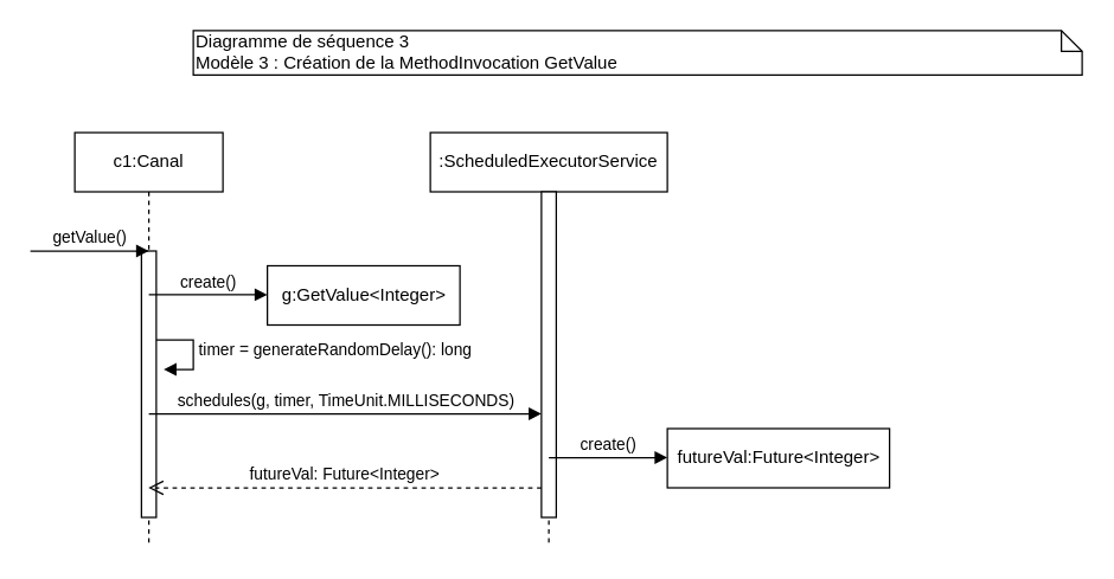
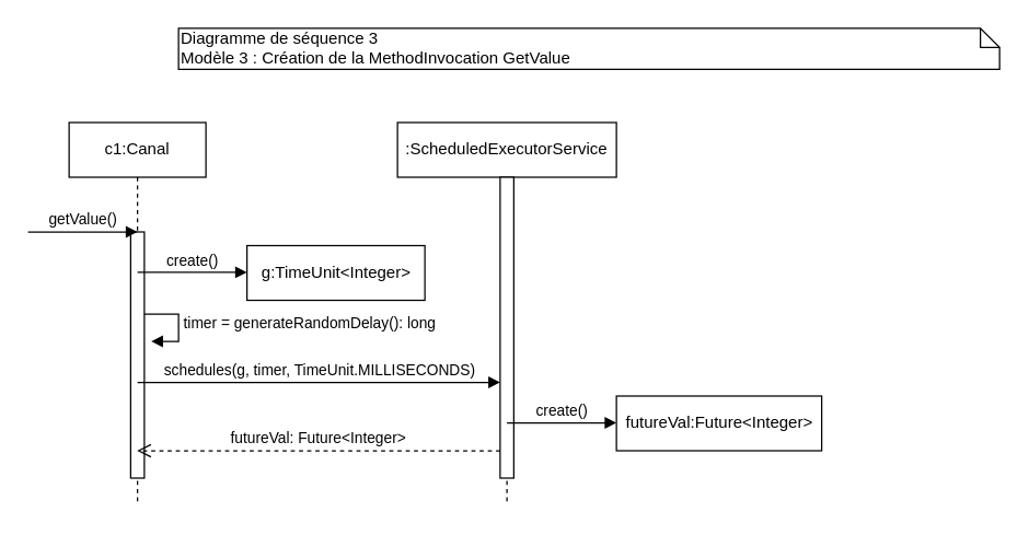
- <mxCell id="6" value="g:GetValue&amp;lt;Integer&amp;gt;" style="html=1;" vertex="1" parent="1"><mxGeometry x="180" y="179" width="130" height="40" as="geometry" /></mxCell>
+ <mxCell id="6" value="g:TimeUnit&amp;lt;Integer&amp;gt;" style="html=1;" vertex="1" parent="1"><mxGeometry x="180" y="179" width="130" height="40" as="geometry" /></mxCell>
